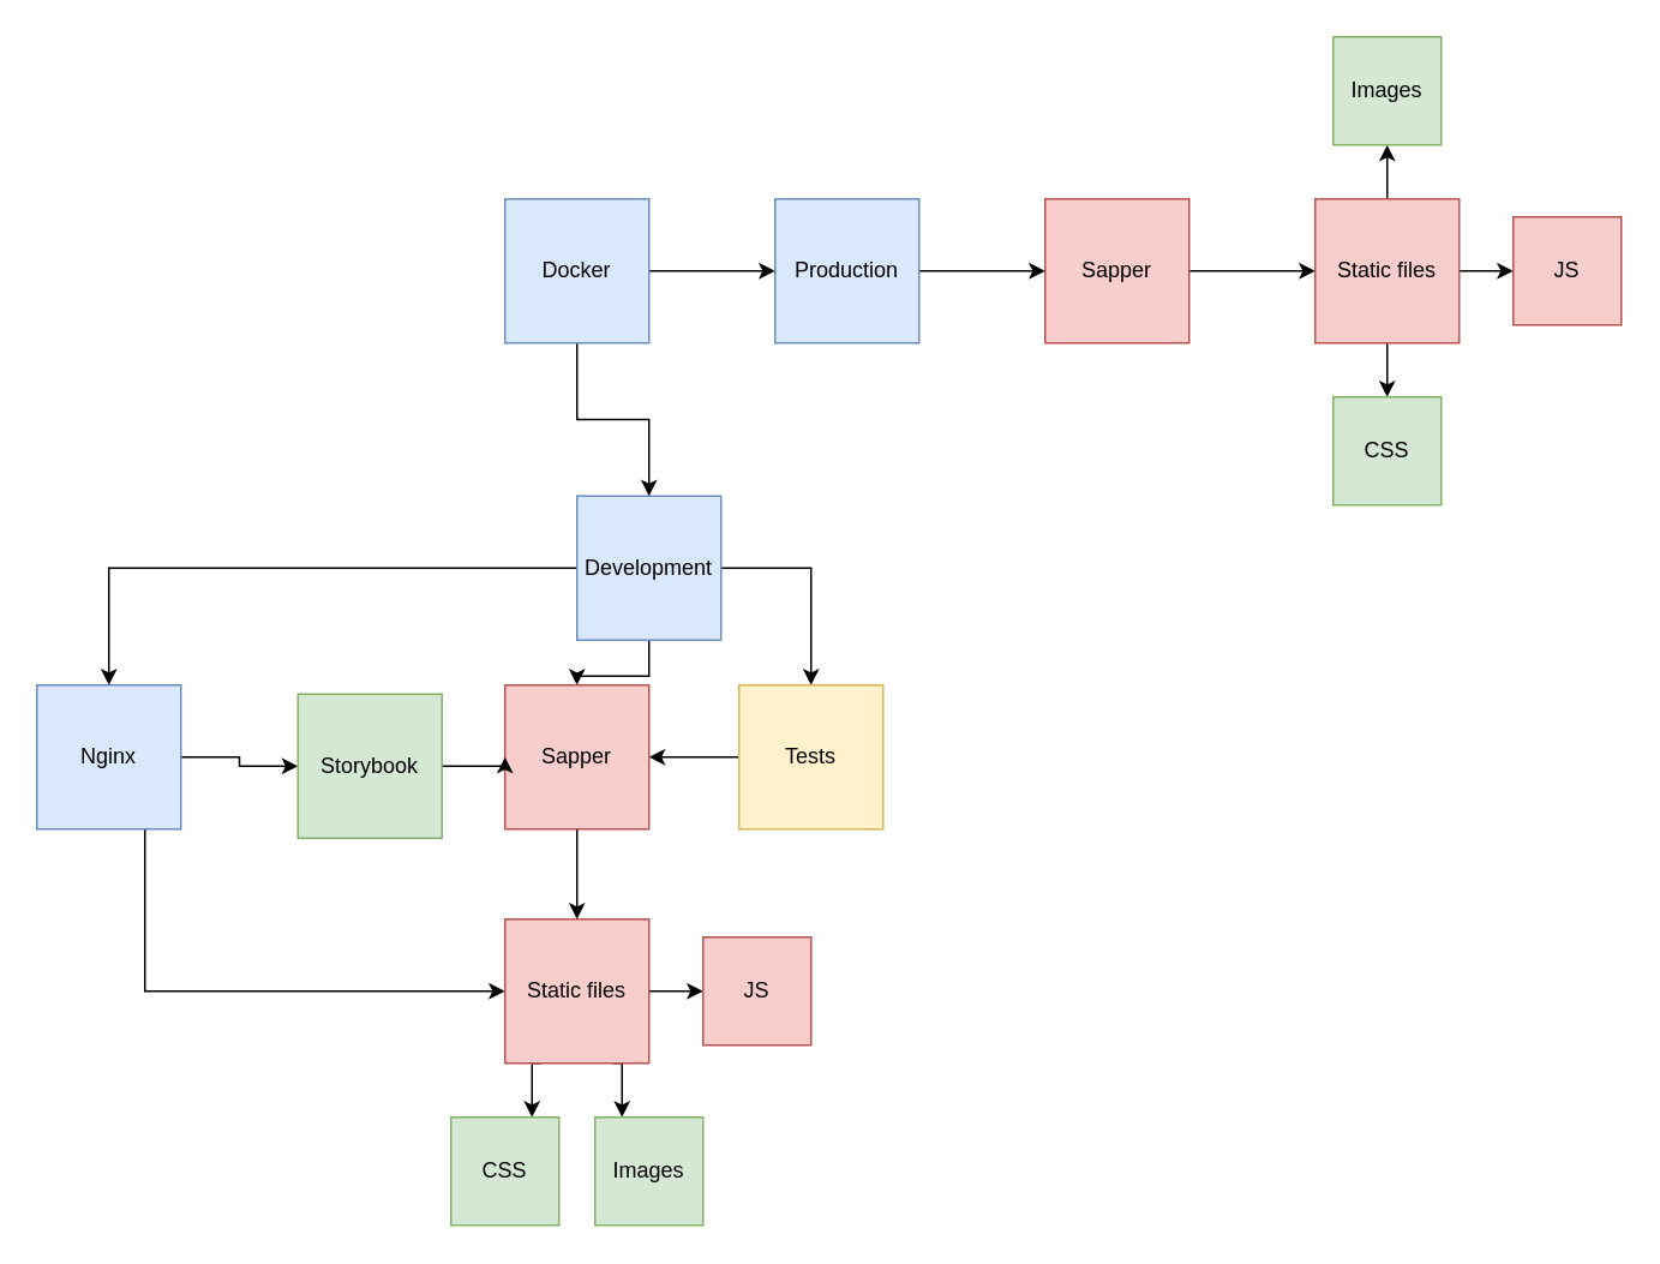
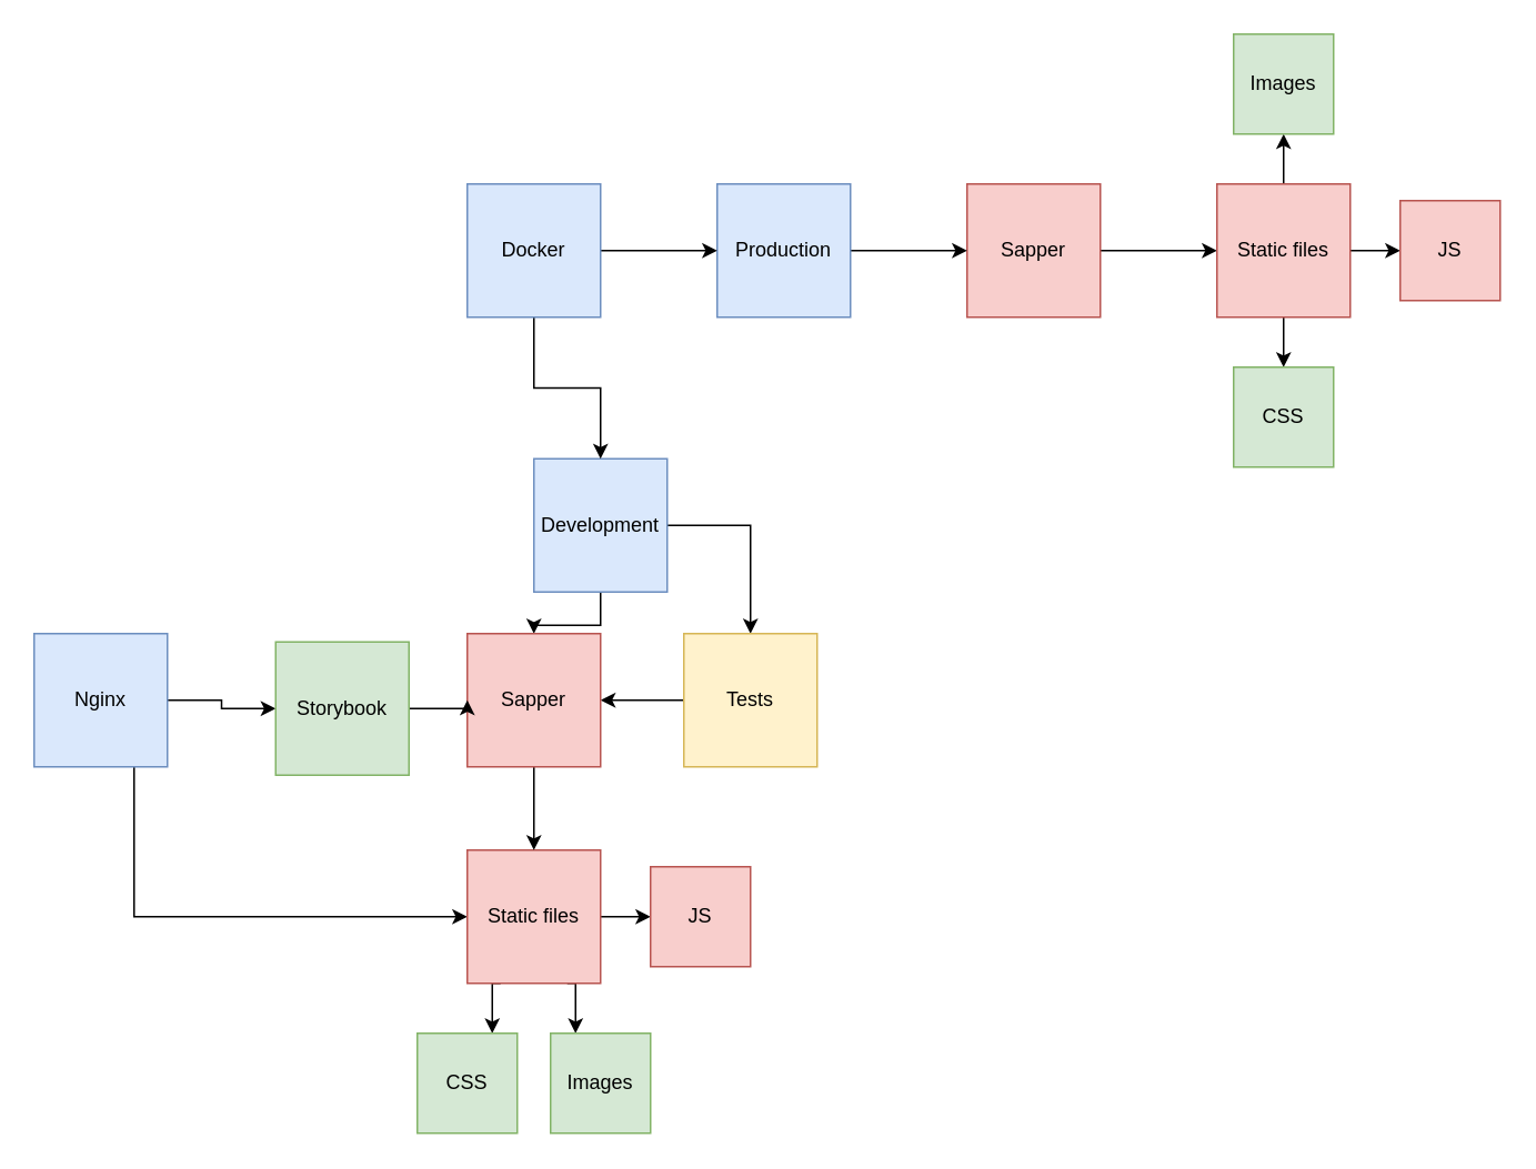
- <mxCell id="11" style="edgeStyle=orthogonalEdgeStyle;rounded=0;orthogonalLoop=1;jettySize=auto;html=1;exitX=0;exitY=0.5;exitDx=0;exitDy=0;entryX=0.5;entryY=0;entryDx=0;entryDy=0;" edge="1" parent="1" source="14" target="4"><mxGeometry relative="1" as="geometry" /></mxCell>
